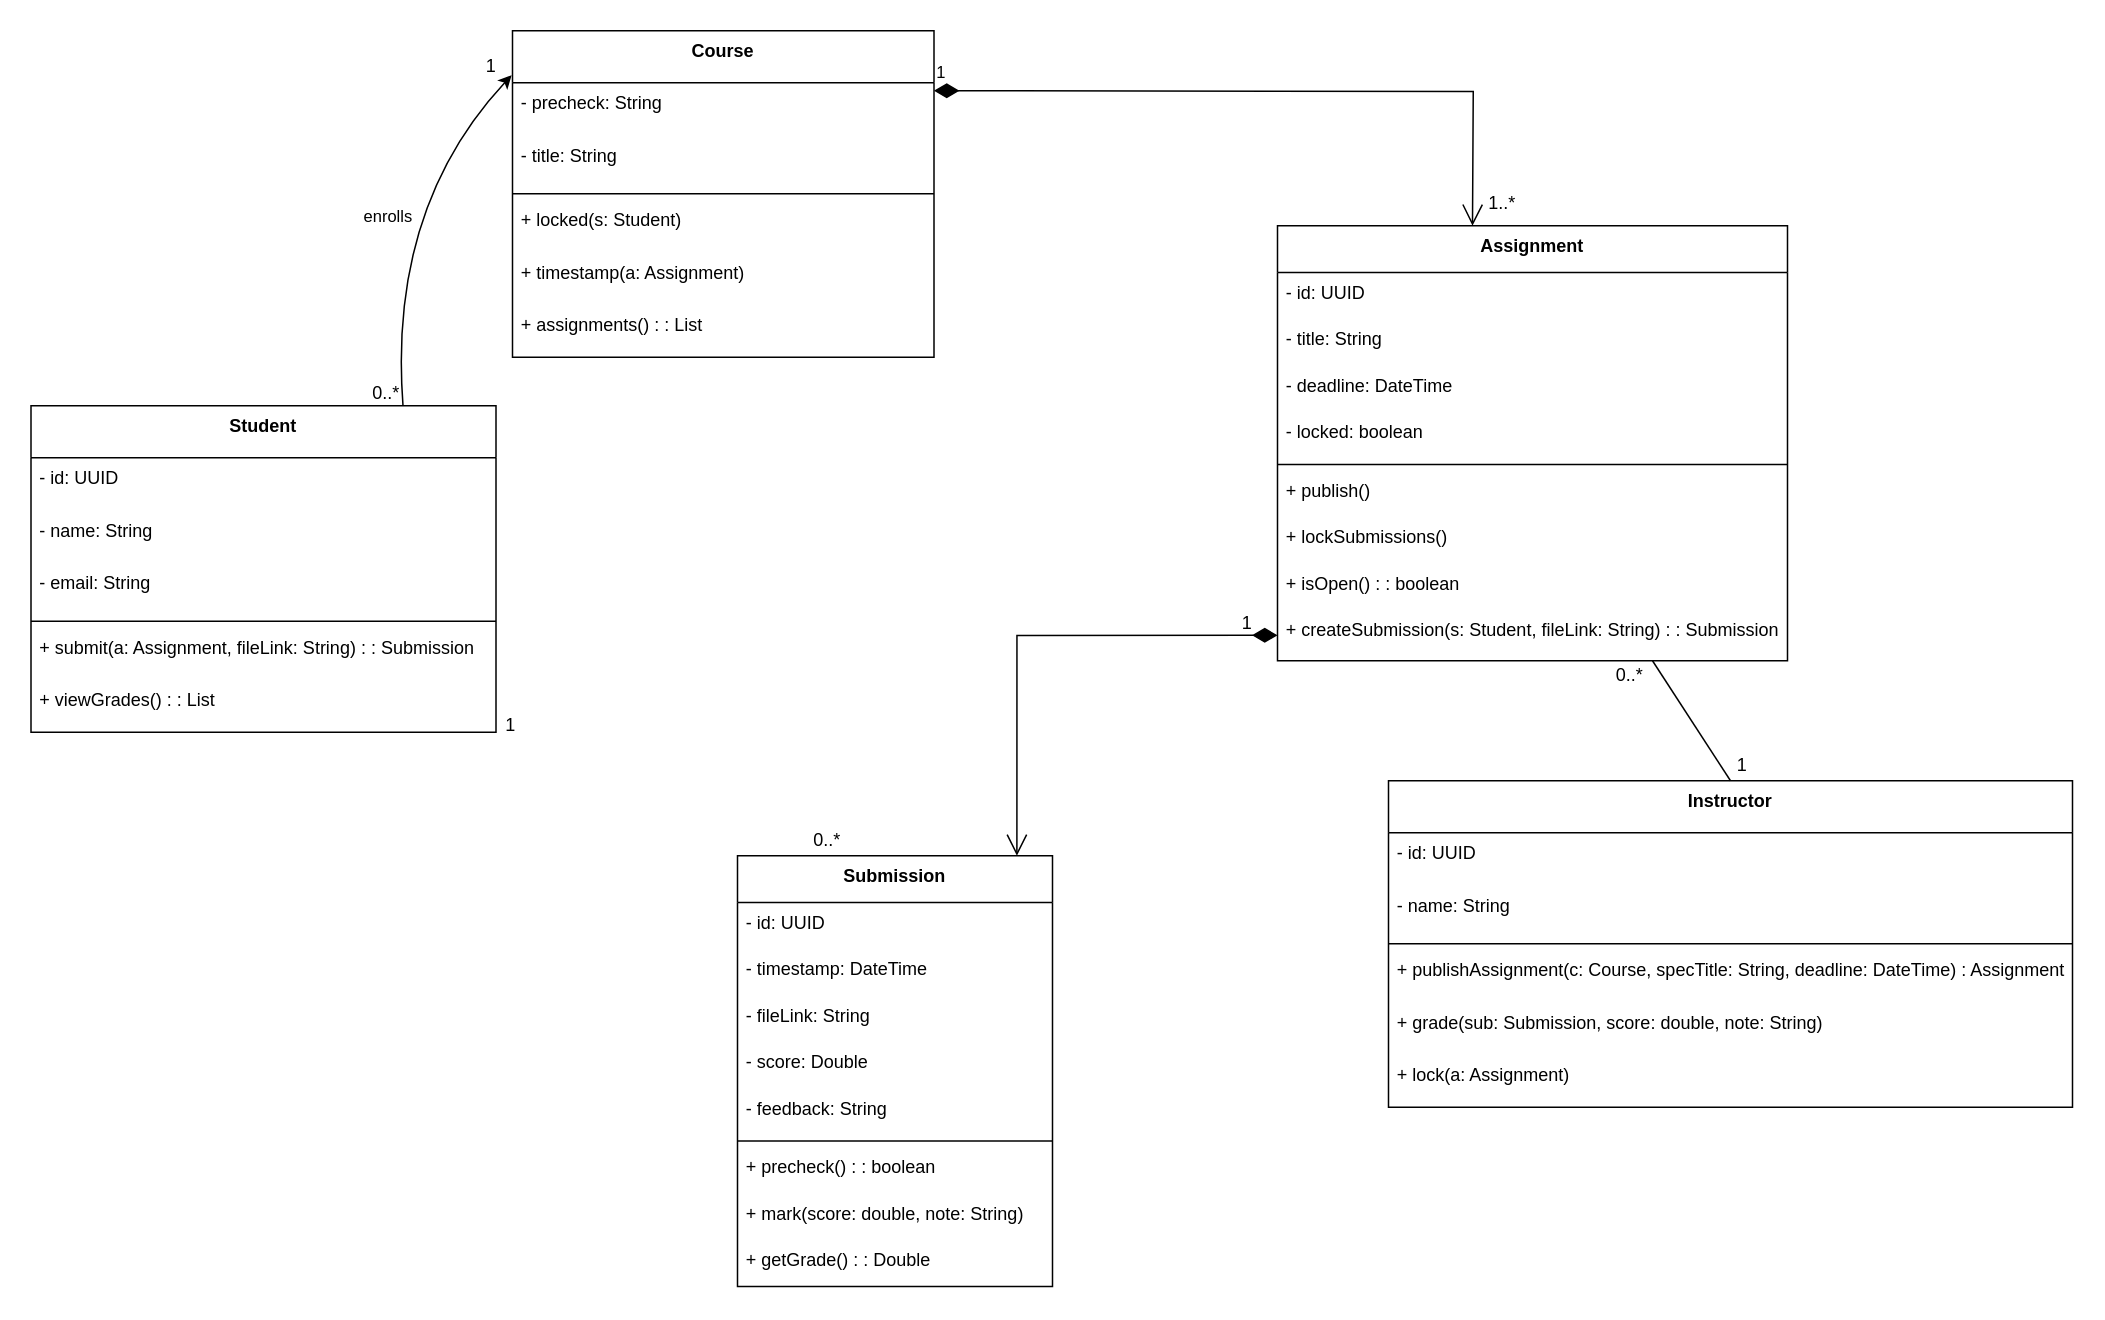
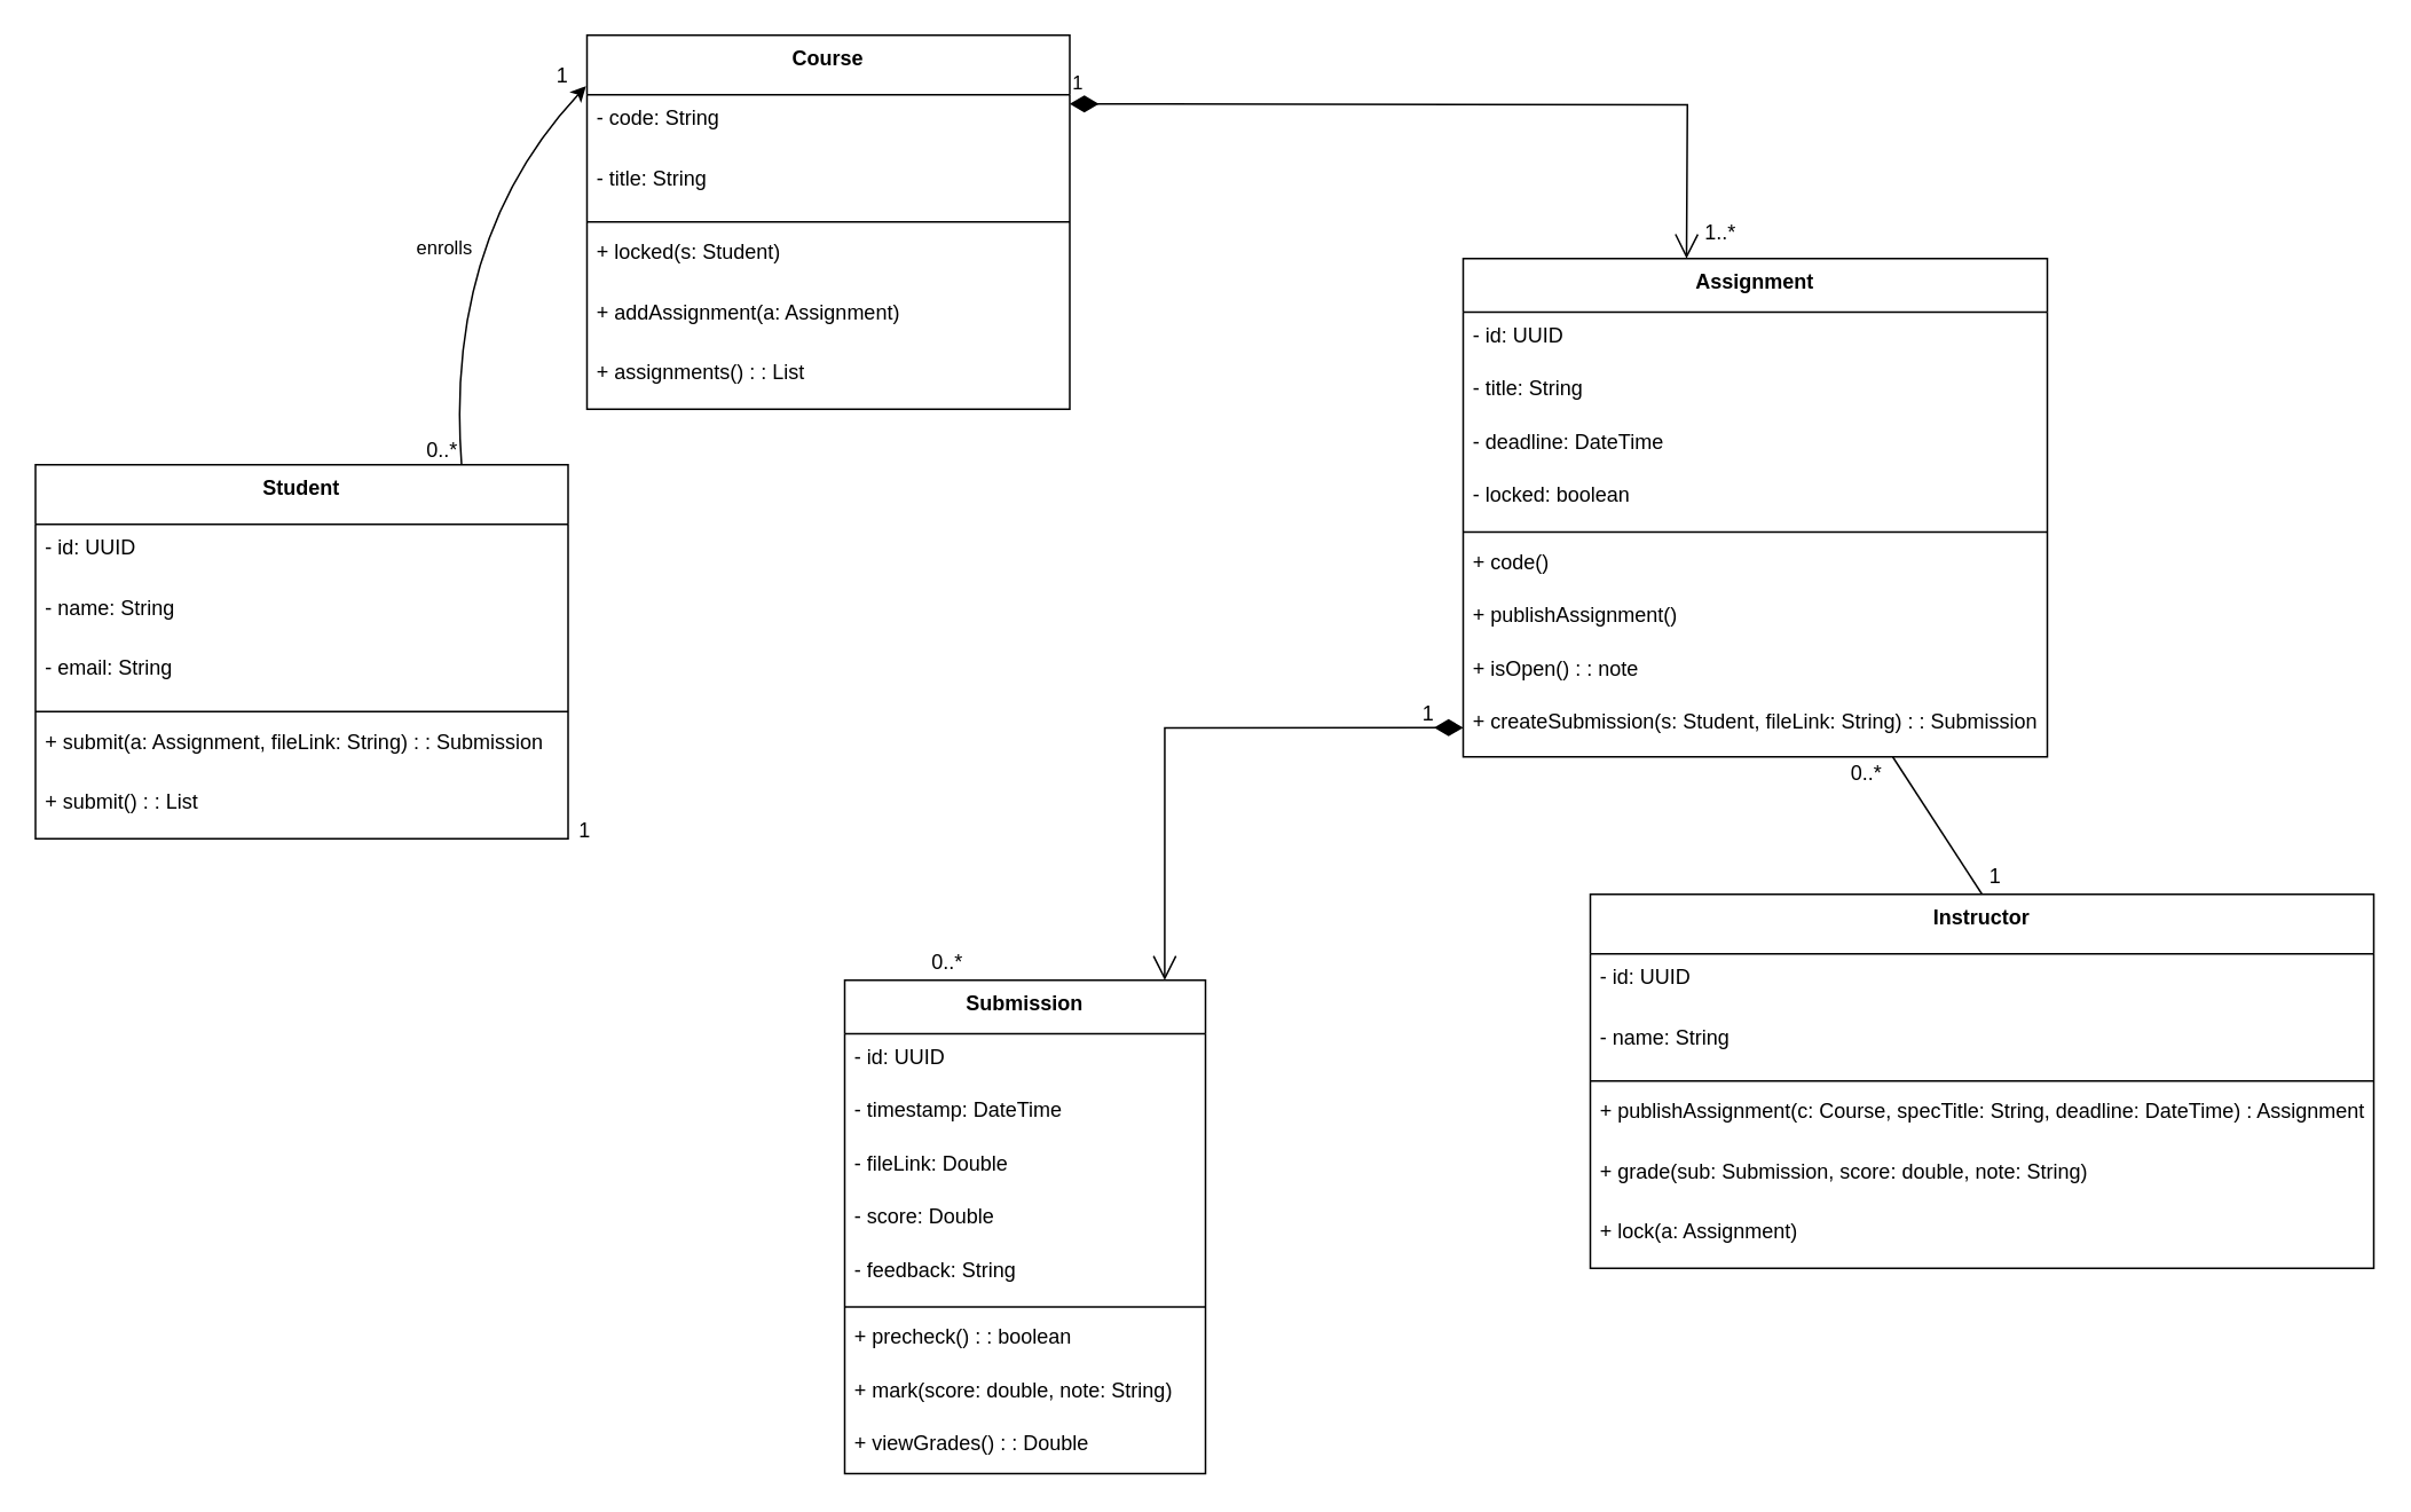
- <mxCell id="3" value="- precheck: String" style="text;strokeColor=none;fillColor=none;align=left;verticalAlign=top;spacingLeft=4;spacingRight=4;overflow=hidden;rotatable=0;points=[[0,0.5],[1,0.5]];portConstraint=eastwest;" vertex="1" parent="2"><mxGeometry y="34.667" width="281" height="35" as="geometry" /></mxCell>
+ <mxCell id="3" value="- code: String" style="text;strokeColor=none;fillColor=none;align=left;verticalAlign=top;spacingLeft=4;spacingRight=4;overflow=hidden;rotatable=0;points=[[0,0.5],[1,0.5]];portConstraint=eastwest;" vertex="1" parent="2"><mxGeometry y="34.667" width="281" height="35" as="geometry" /></mxCell>
- <mxCell id="7" value="+ timestamp(a: Assignment)" style="text;strokeColor=none;fillColor=none;align=left;verticalAlign=top;spacingLeft=4;spacingRight=4;overflow=hidden;rotatable=0;points=[[0,0.5],[1,0.5]];portConstraint=eastwest;" vertex="1" parent="2"><mxGeometry y="147.667" width="281" height="35" as="geometry" /></mxCell>
+ <mxCell id="7" value="+ addAssignment(a: Assignment)" style="text;strokeColor=none;fillColor=none;align=left;verticalAlign=top;spacingLeft=4;spacingRight=4;overflow=hidden;rotatable=0;points=[[0,0.5],[1,0.5]];portConstraint=eastwest;" vertex="1" parent="2"><mxGeometry y="147.667" width="281" height="35" as="geometry" /></mxCell>
- <mxCell id="15" value="+ publish()" style="text;strokeColor=none;fillColor=none;align=left;verticalAlign=top;spacingLeft=4;spacingRight=4;overflow=hidden;rotatable=0;points=[[0,0.5],[1,0.5]];portConstraint=eastwest;" vertex="1" parent="9"><mxGeometry y="163.111" width="340" height="31" as="geometry" /></mxCell>
+ <mxCell id="15" value="+ code()" style="text;strokeColor=none;fillColor=none;align=left;verticalAlign=top;spacingLeft=4;spacingRight=4;overflow=hidden;rotatable=0;points=[[0,0.5],[1,0.5]];portConstraint=eastwest;" vertex="1" parent="9"><mxGeometry y="163.111" width="340" height="31" as="geometry" /></mxCell>
- <mxCell id="16" value="+ lockSubmissions()" style="text;strokeColor=none;fillColor=none;align=left;verticalAlign=top;spacingLeft=4;spacingRight=4;overflow=hidden;rotatable=0;points=[[0,0.5],[1,0.5]];portConstraint=eastwest;" vertex="1" parent="9"><mxGeometry y="194.111" width="340" height="31" as="geometry" /></mxCell>
+ <mxCell id="16" value="+ publishAssignment()" style="text;strokeColor=none;fillColor=none;align=left;verticalAlign=top;spacingLeft=4;spacingRight=4;overflow=hidden;rotatable=0;points=[[0,0.5],[1,0.5]];portConstraint=eastwest;" vertex="1" parent="9"><mxGeometry y="194.111" width="340" height="31" as="geometry" /></mxCell>
- <mxCell id="17" value="+ isOpen() : : boolean" style="text;strokeColor=none;fillColor=none;align=left;verticalAlign=top;spacingLeft=4;spacingRight=4;overflow=hidden;rotatable=0;points=[[0,0.5],[1,0.5]];portConstraint=eastwest;" vertex="1" parent="9"><mxGeometry y="225.111" width="340" height="31" as="geometry" /></mxCell>
+ <mxCell id="17" value="+ isOpen() : : note" style="text;strokeColor=none;fillColor=none;align=left;verticalAlign=top;spacingLeft=4;spacingRight=4;overflow=hidden;rotatable=0;points=[[0,0.5],[1,0.5]];portConstraint=eastwest;" vertex="1" parent="9"><mxGeometry y="225.111" width="340" height="31" as="geometry" /></mxCell>
- <mxCell id="35" value="+ viewGrades() : : List" style="text;strokeColor=none;fillColor=none;align=left;verticalAlign=top;spacingLeft=4;spacingRight=4;overflow=hidden;rotatable=0;points=[[0,0.5],[1,0.5]];portConstraint=eastwest;" vertex="1" parent="29"><mxGeometry y="182.667" width="310" height="35" as="geometry" /></mxCell>
+ <mxCell id="35" value="+ submit() : : List" style="text;strokeColor=none;fillColor=none;align=left;verticalAlign=top;spacingLeft=4;spacingRight=4;overflow=hidden;rotatable=0;points=[[0,0.5],[1,0.5]];portConstraint=eastwest;" vertex="1" parent="29"><mxGeometry y="182.667" width="310" height="35" as="geometry" /></mxCell>
- <mxCell id="22" value="- fileLink: String" style="text;strokeColor=none;fillColor=none;align=left;verticalAlign=top;spacingLeft=4;spacingRight=4;overflow=hidden;rotatable=0;points=[[0,0.5],[1,0.5]];portConstraint=eastwest;" vertex="1" parent="19"><mxGeometry y="93.111" width="210" height="31" as="geometry" /></mxCell>
+ <mxCell id="22" value="- fileLink: Double" style="text;strokeColor=none;fillColor=none;align=left;verticalAlign=top;spacingLeft=4;spacingRight=4;overflow=hidden;rotatable=0;points=[[0,0.5],[1,0.5]];portConstraint=eastwest;" vertex="1" parent="19"><mxGeometry y="93.111" width="210" height="31" as="geometry" /></mxCell>
- <mxCell id="28" value="+ getGrade() : : Double" style="text;strokeColor=none;fillColor=none;align=left;verticalAlign=top;spacingLeft=4;spacingRight=4;overflow=hidden;rotatable=0;points=[[0,0.5],[1,0.5]];portConstraint=eastwest;" vertex="1" parent="19"><mxGeometry y="256.111" width="210" height="31" as="geometry" /></mxCell>
+ <mxCell id="28" value="+ viewGrades() : : Double" style="text;strokeColor=none;fillColor=none;align=left;verticalAlign=top;spacingLeft=4;spacingRight=4;overflow=hidden;rotatable=0;points=[[0,0.5],[1,0.5]];portConstraint=eastwest;" vertex="1" parent="19"><mxGeometry y="256.111" width="210" height="31" as="geometry" /></mxCell>
